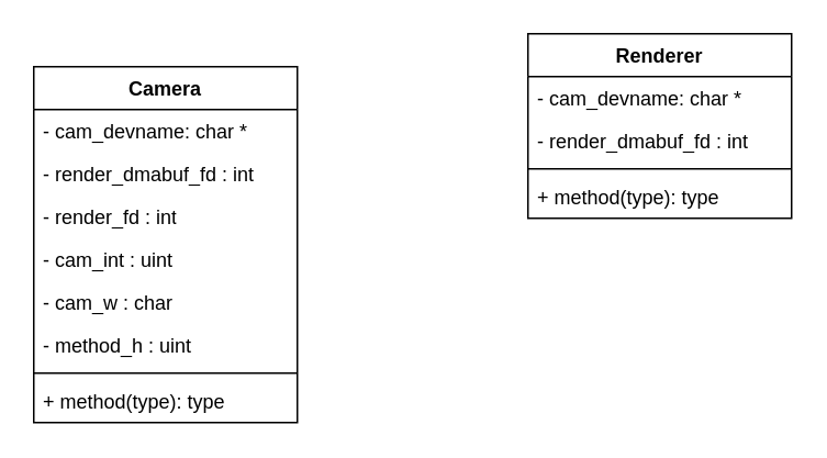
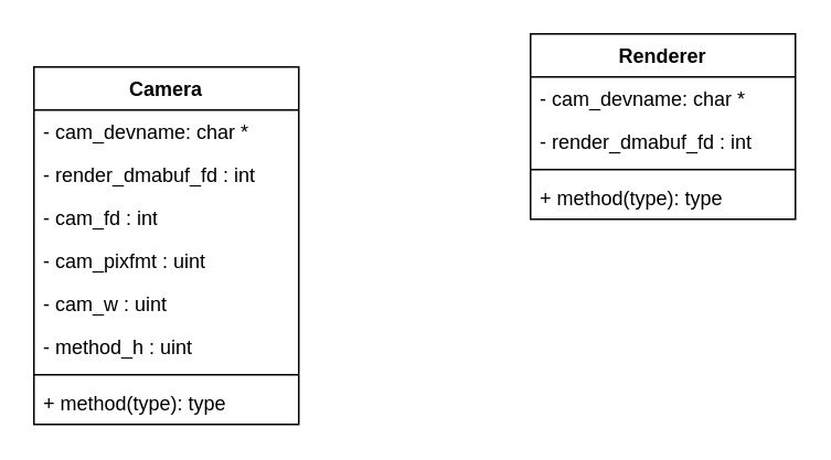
- <mxCell id="5" value="- render_fd : int" style="text;strokeColor=none;fillColor=none;align=left;verticalAlign=top;spacingLeft=4;spacingRight=4;overflow=hidden;rotatable=0;points=[[0,0.5],[1,0.5]];portConstraint=eastwest;whiteSpace=wrap;html=1;" vertex="1" parent="2"><mxGeometry y="78" width="160" height="26" as="geometry" /></mxCell>
+ <mxCell id="5" value="- cam_fd : int" style="text;strokeColor=none;fillColor=none;align=left;verticalAlign=top;spacingLeft=4;spacingRight=4;overflow=hidden;rotatable=0;points=[[0,0.5],[1,0.5]];portConstraint=eastwest;whiteSpace=wrap;html=1;" vertex="1" parent="2"><mxGeometry y="78" width="160" height="26" as="geometry" /></mxCell>
- <mxCell id="6" value="- cam_int : uint" style="text;strokeColor=none;fillColor=none;align=left;verticalAlign=top;spacingLeft=4;spacingRight=4;overflow=hidden;rotatable=0;points=[[0,0.5],[1,0.5]];portConstraint=eastwest;whiteSpace=wrap;html=1;" vertex="1" parent="2"><mxGeometry y="104" width="160" height="26" as="geometry" /></mxCell>
+ <mxCell id="6" value="- cam_pixfmt : uint" style="text;strokeColor=none;fillColor=none;align=left;verticalAlign=top;spacingLeft=4;spacingRight=4;overflow=hidden;rotatable=0;points=[[0,0.5],[1,0.5]];portConstraint=eastwest;whiteSpace=wrap;html=1;" vertex="1" parent="2"><mxGeometry y="104" width="160" height="26" as="geometry" /></mxCell>
- <mxCell id="7" value="- cam_w : char" style="text;strokeColor=none;fillColor=none;align=left;verticalAlign=top;spacingLeft=4;spacingRight=4;overflow=hidden;rotatable=0;points=[[0,0.5],[1,0.5]];portConstraint=eastwest;whiteSpace=wrap;html=1;" vertex="1" parent="2"><mxGeometry y="130" width="160" height="26" as="geometry" /></mxCell>
+ <mxCell id="7" value="- cam_w : uint" style="text;strokeColor=none;fillColor=none;align=left;verticalAlign=top;spacingLeft=4;spacingRight=4;overflow=hidden;rotatable=0;points=[[0,0.5],[1,0.5]];portConstraint=eastwest;whiteSpace=wrap;html=1;" vertex="1" parent="2"><mxGeometry y="130" width="160" height="26" as="geometry" /></mxCell>
